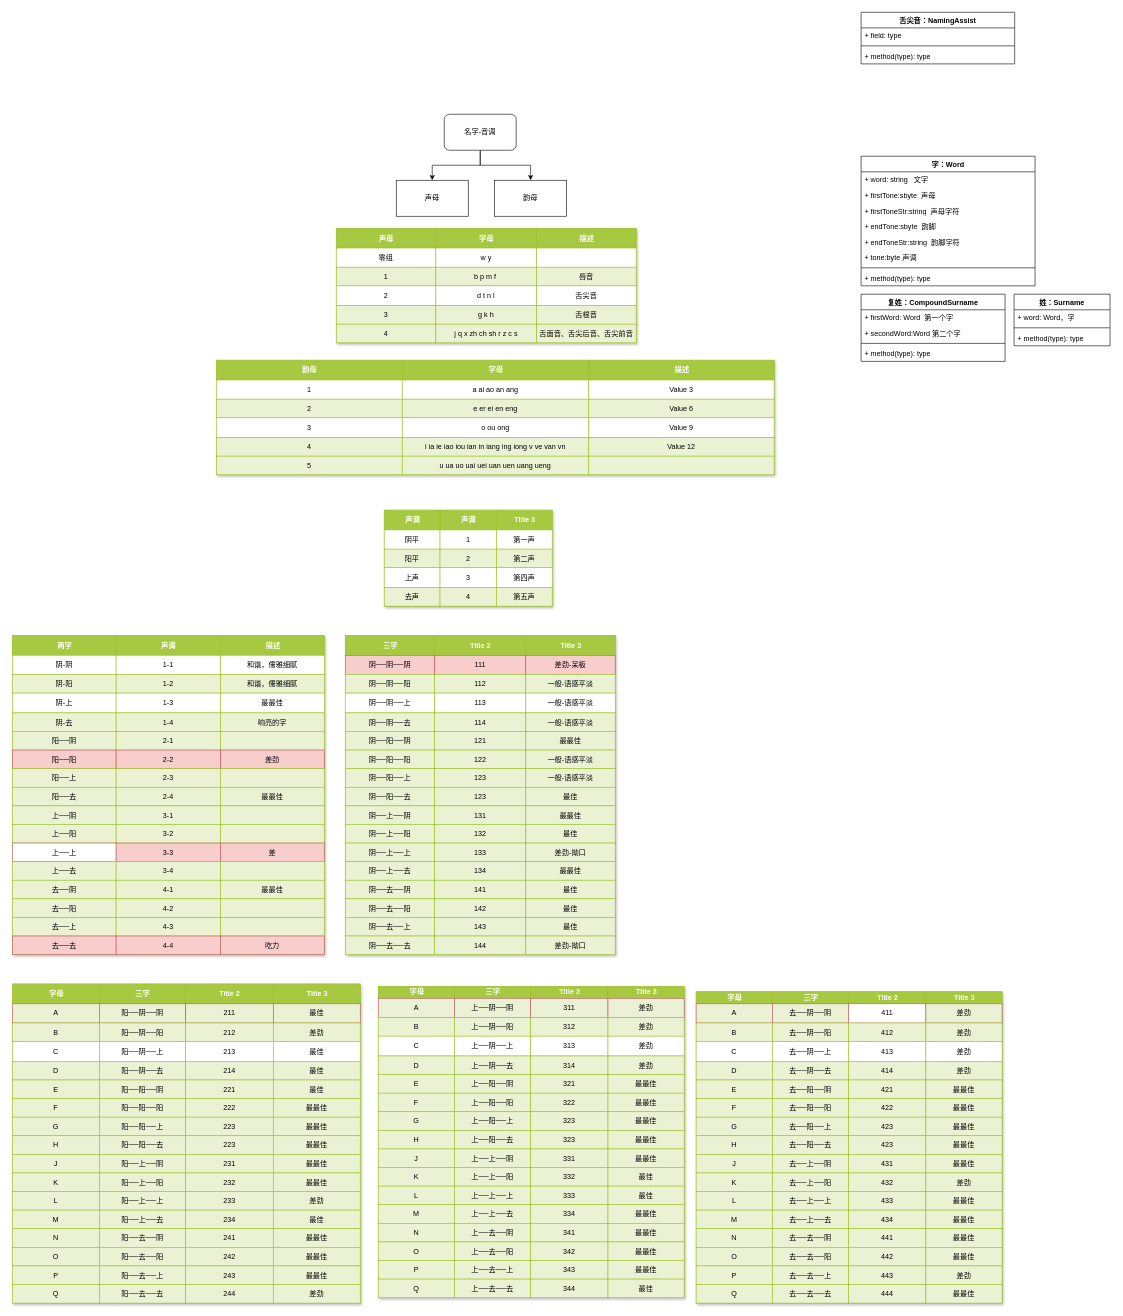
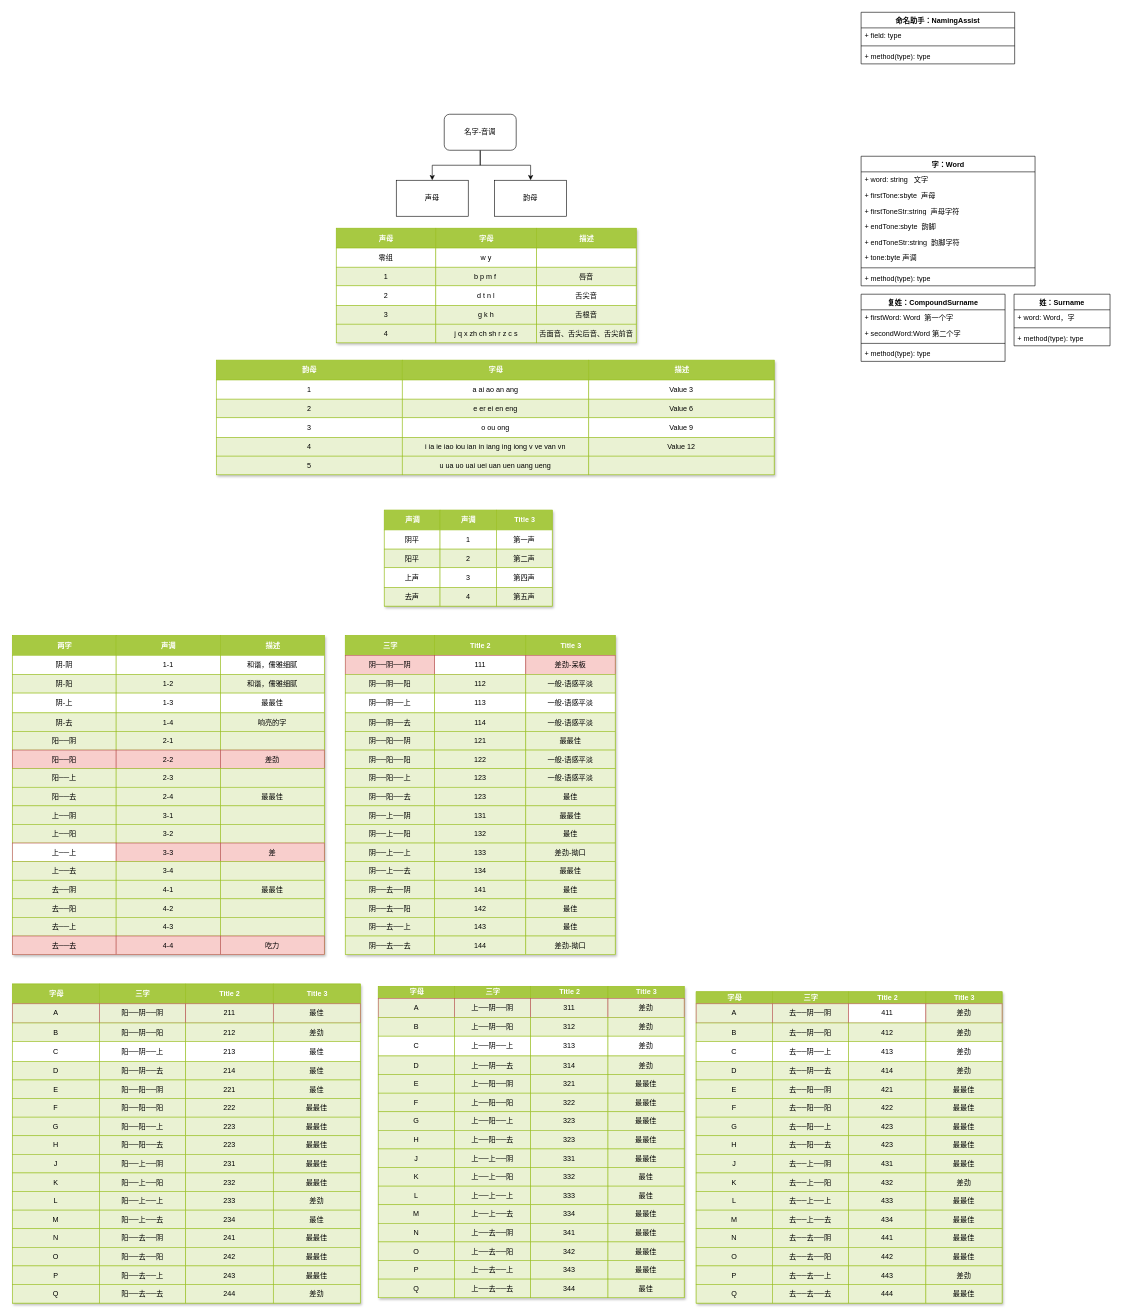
- <mxCell id="492" value="舌尖音：NamingAssist" style="swimlane;fontStyle=1;align=center;verticalAlign=top;childLayout=stackLayout;horizontal=1;startSize=26;horizontalStack=0;resizeParent=1;resizeParentMax=0;resizeLast=0;collapsible=1;marginBottom=0;whiteSpace=wrap;html=1;" vertex="1" parent="1"><mxGeometry x="1435" y="20" width="256" height="86" as="geometry" /></mxCell>
+ <mxCell id="492" value="命名助手：NamingAssist" style="swimlane;fontStyle=1;align=center;verticalAlign=top;childLayout=stackLayout;horizontal=1;startSize=26;horizontalStack=0;resizeParent=1;resizeParentMax=0;resizeLast=0;collapsible=1;marginBottom=0;whiteSpace=wrap;html=1;" vertex="1" parent="1"><mxGeometry x="1435" y="20" width="256" height="86" as="geometry" /></mxCell>
- <mxCell id="154" value="111" style="connectable=0;recursiveResize=0;strokeColor=#b85450;fillColor=#f8cecc;align=center;whiteSpace=wrap;html=1;" vertex="1" parent="152"><mxGeometry x="149" width="152" height="32" as="geometry"><mxRectangle width="152" height="32" as="alternateBounds" /></mxGeometry></mxCell>
+ <mxCell id="154" value="111" style="connectable=0;recursiveResize=0;strokeColor=#b85450;fillColor=#ffffff;align=center;whiteSpace=wrap;html=1;" vertex="1" parent="152"><mxGeometry x="149" width="152" height="32" as="geometry"><mxRectangle width="152" height="32" as="alternateBounds" /></mxGeometry></mxCell>
